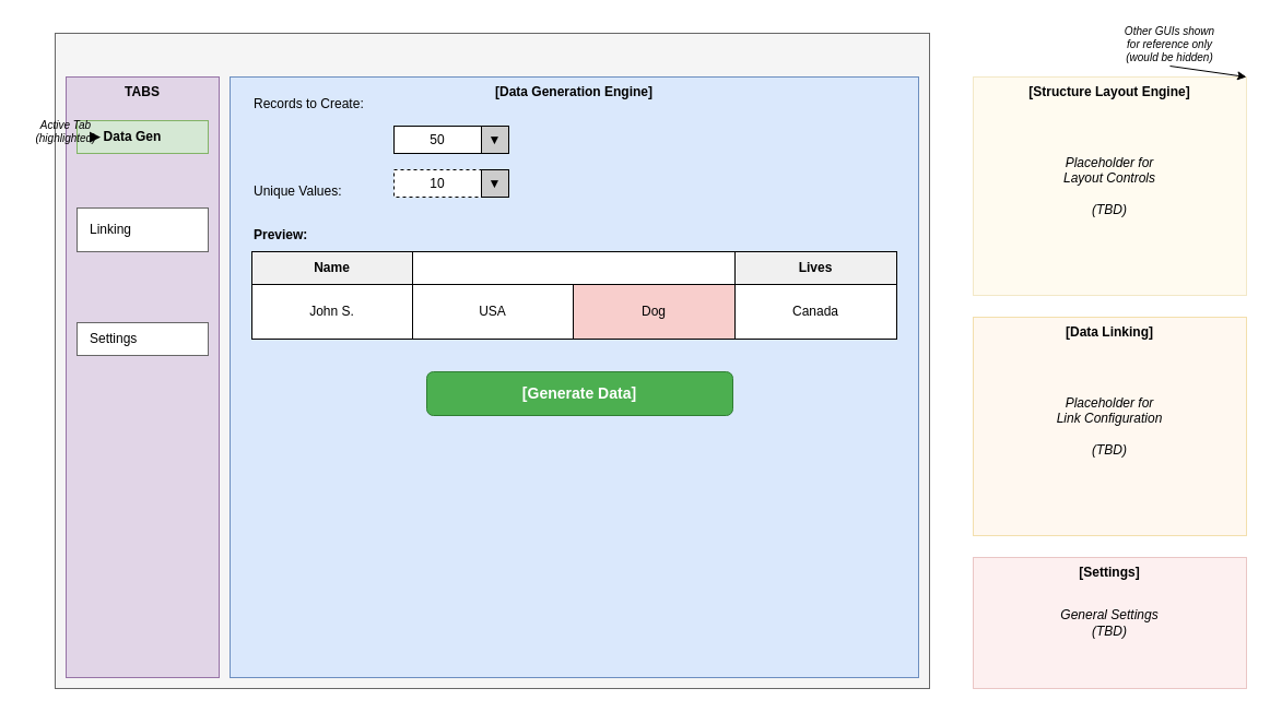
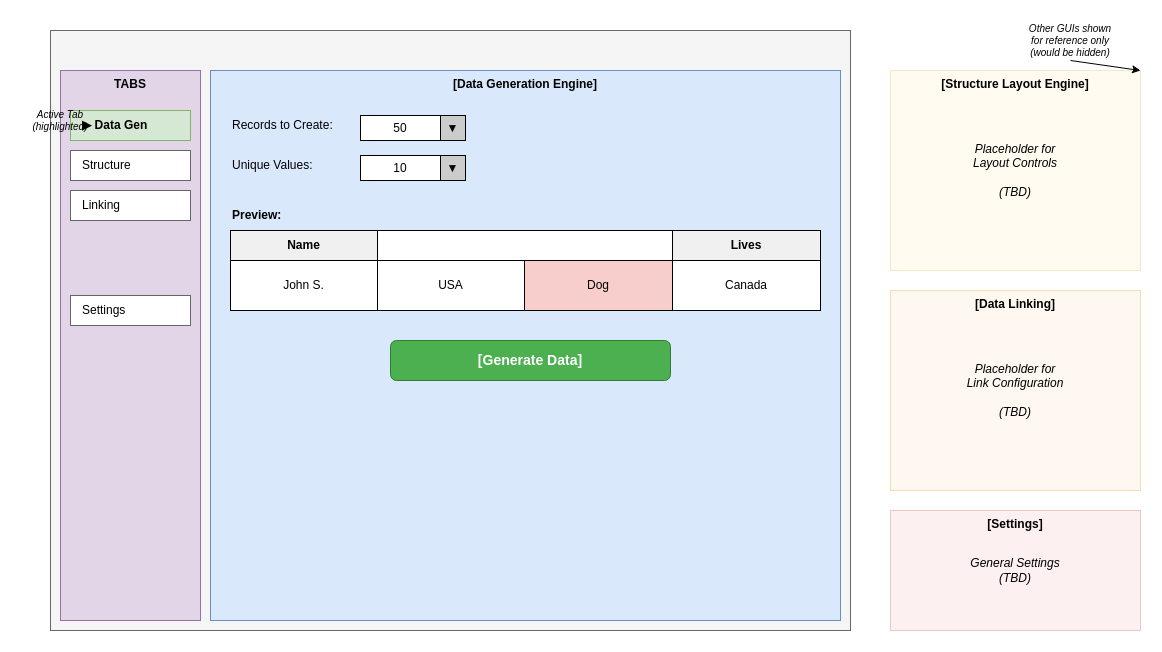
- <mxCell id="9" value="Records to Create:" style="text;html=1;strokeColor=none;fillColor=none;align=left;verticalAlign=middle;whiteSpace=wrap;rounded=0;" vertex="1" parent="1"><mxGeometry x="230" y="80" width="120" height="30" as="geometry" /></mxCell>
+ <mxCell id="9" value="Records to Create:" style="text;html=1;strokeColor=none;fillColor=none;align=left;verticalAlign=middle;whiteSpace=wrap;rounded=0;" vertex="1" parent="1"><mxGeometry x="230" y="110" width="120" height="30" as="geometry" /></mxCell>
+ <mxCell id="5" value="   Structure" style="rounded=0;whiteSpace=wrap;html=1;fillColor=#ffffff;strokeColor=#666666;align=left;spacingLeft=10;" vertex="1" parent="1"><mxGeometry x="70" y="150" width="120" height="30" as="geometry" /></mxCell>
- <mxCell id="13" value="10" style="rounded=0;whiteSpace=wrap;html=1;fillColor=#ffffff;strokeColor=#000000;dashed=1;" vertex="1" parent="1"><mxGeometry x="360" y="155" width="80" height="25" as="geometry" /></mxCell>
+ <mxCell id="13" value="10" style="rounded=0;whiteSpace=wrap;html=1;fillColor=#ffffff;strokeColor=#000000;" vertex="1" parent="1"><mxGeometry x="360" y="155" width="80" height="25" as="geometry" /></mxCell>
- <mxCell id="12" value="Unique Values:" style="text;html=1;strokeColor=none;fillColor=none;align=left;verticalAlign=middle;whiteSpace=wrap;rounded=0;" vertex="1" parent="1"><mxGeometry x="230" y="160" width="120" height="30" as="geometry" /></mxCell>
+ <mxCell id="12" value="Unique Values:" style="text;html=1;strokeColor=none;fillColor=none;align=left;verticalAlign=middle;whiteSpace=wrap;rounded=0;" vertex="1" parent="1"><mxGeometry x="230" y="150" width="120" height="30" as="geometry" /></mxCell>
- <mxCell id="6" value="   Linking" style="rounded=0;whiteSpace=wrap;html=1;fillColor=#ffffff;strokeColor=#666666;align=left;spacingLeft=10;" vertex="1" parent="1"><mxGeometry x="70" y="190" width="120" height="40" as="geometry" /></mxCell>
+ <mxCell id="6" value="   Linking" style="rounded=0;whiteSpace=wrap;html=1;fillColor=#ffffff;strokeColor=#666666;align=left;spacingLeft=10;" vertex="1" parent="1"><mxGeometry x="70" y="190" width="120" height="30" as="geometry" /></mxCell>
